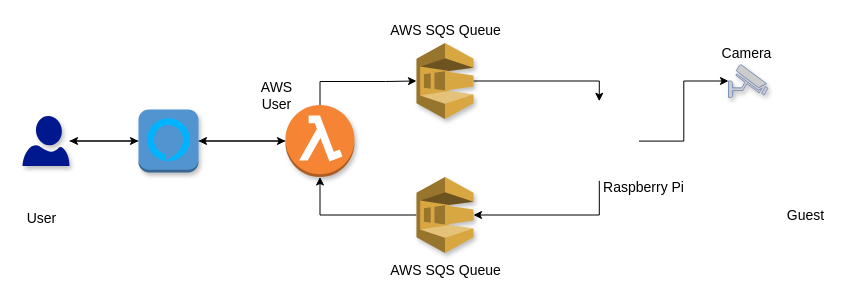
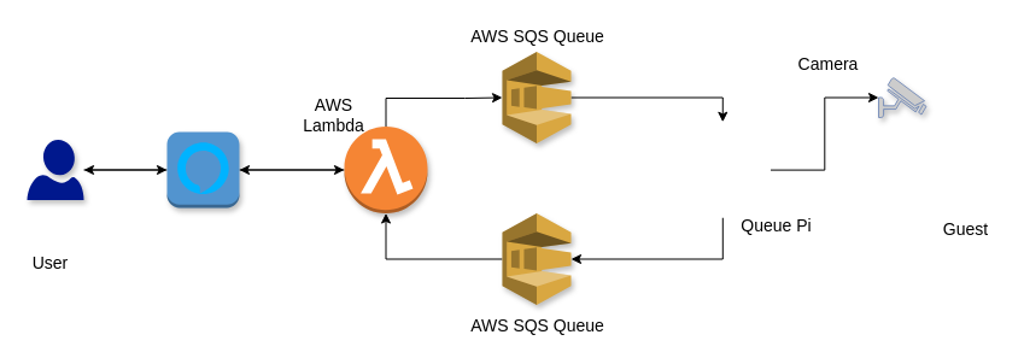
- <mxCell id="25" value="Camera" style="text;html=1;align=center;verticalAlign=middle;resizable=0;points=[];autosize=1;fontSize=14;" vertex="1" parent="1"><mxGeometry x="716" y="42.5" width="60" height="20" as="geometry" /></mxCell>
+ <mxCell id="25" value="Camera" style="text;html=1;align=center;verticalAlign=middle;resizable=0;points=[];autosize=1;fontSize=14;" vertex="1" parent="1"><mxGeometry x="656" y="42.5" width="60" height="20" as="geometry" /></mxCell>
- <mxCell id="21" value="AWS &lt;br style=&quot;font-size: 14px;&quot;&gt;User" style="text;html=1;align=center;verticalAlign=middle;resizable=0;points=[];autosize=1;fontSize=14;" vertex="1" parent="1"><mxGeometry x="245" y="76" width="61" height="37" as="geometry" /></mxCell>
+ <mxCell id="21" value="AWS &lt;br style=&quot;font-size: 14px;&quot;&gt;Lambda" style="text;html=1;align=center;verticalAlign=middle;resizable=0;points=[];autosize=1;fontSize=14;" vertex="1" parent="1"><mxGeometry x="245" y="76" width="61" height="37" as="geometry" /></mxCell>
- <mxCell id="24" value="Raspberry Pi" style="text;html=1;align=center;verticalAlign=middle;resizable=0;points=[];autosize=1;fontSize=14;" vertex="1" parent="1"><mxGeometry x="597" y="176.5" width="91" height="20" as="geometry" /></mxCell>
+ <mxCell id="24" value="Queue Pi" style="text;html=1;align=center;verticalAlign=middle;resizable=0;points=[];autosize=1;fontSize=14;" vertex="1" parent="1"><mxGeometry x="597" y="176.5" width="91" height="20" as="geometry" /></mxCell>
- <mxCell id="26" value="Guest" style="text;html=1;align=center;verticalAlign=middle;resizable=0;points=[];autosize=1;fontSize=14;" vertex="1" parent="1"><mxGeometry x="781.5" y="205.25" width="47" height="20" as="geometry" /></mxCell>
+ <mxCell id="26" value="Guest" style="text;html=1;align=center;verticalAlign=middle;resizable=0;points=[];autosize=1;fontSize=14;" vertex="1" parent="1"><mxGeometry x="776.5" y="180.25" width="47" height="20" as="geometry" /></mxCell>
